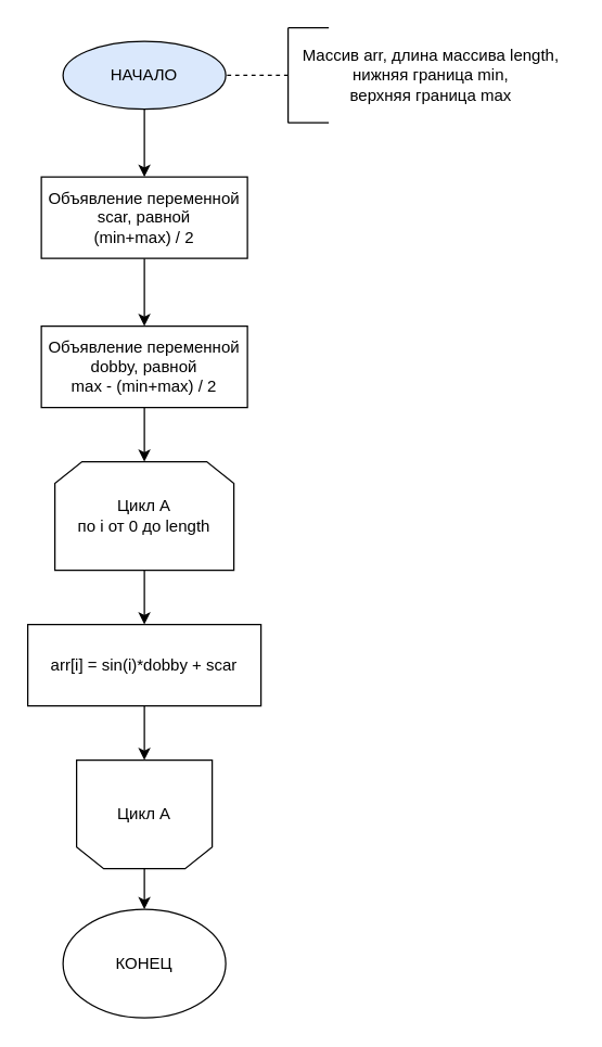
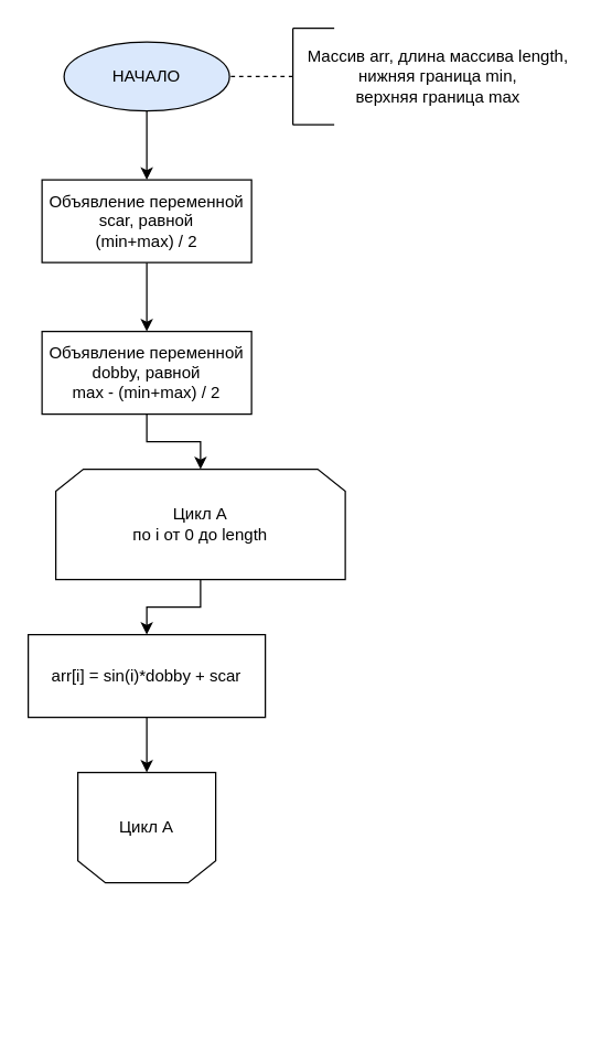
- <mxCell id="14" value="Цикл А&lt;br&gt;по i от 0 до length" style="shape=loopLimit;whiteSpace=wrap;html=1;" vertex="1" parent="1"><mxGeometry x="40" y="340" width="132" height="80" as="geometry" /></mxCell>
+ <mxCell id="14" value="Цикл А&lt;br&gt;по i от 0 до length" style="shape=loopLimit;whiteSpace=wrap;html=1;" vertex="1" parent="1"><mxGeometry x="40" y="340" width="210" height="80" as="geometry" /></mxCell>
- <mxCell id="17" style="edgeStyle=orthogonalEdgeStyle;rounded=0;orthogonalLoop=1;jettySize=auto;html=1;entryX=0.5;entryY=0;entryDx=0;entryDy=0;" edge="1" parent="1" source="18" target="19"><mxGeometry relative="1" as="geometry" /></mxCell>
- <mxCell id="19" value="КОНЕЦ" style="ellipse;whiteSpace=wrap;html=1;" vertex="1" parent="1"><mxGeometry x="46" y="670" width="120" height="80" as="geometry" /></mxCell>
